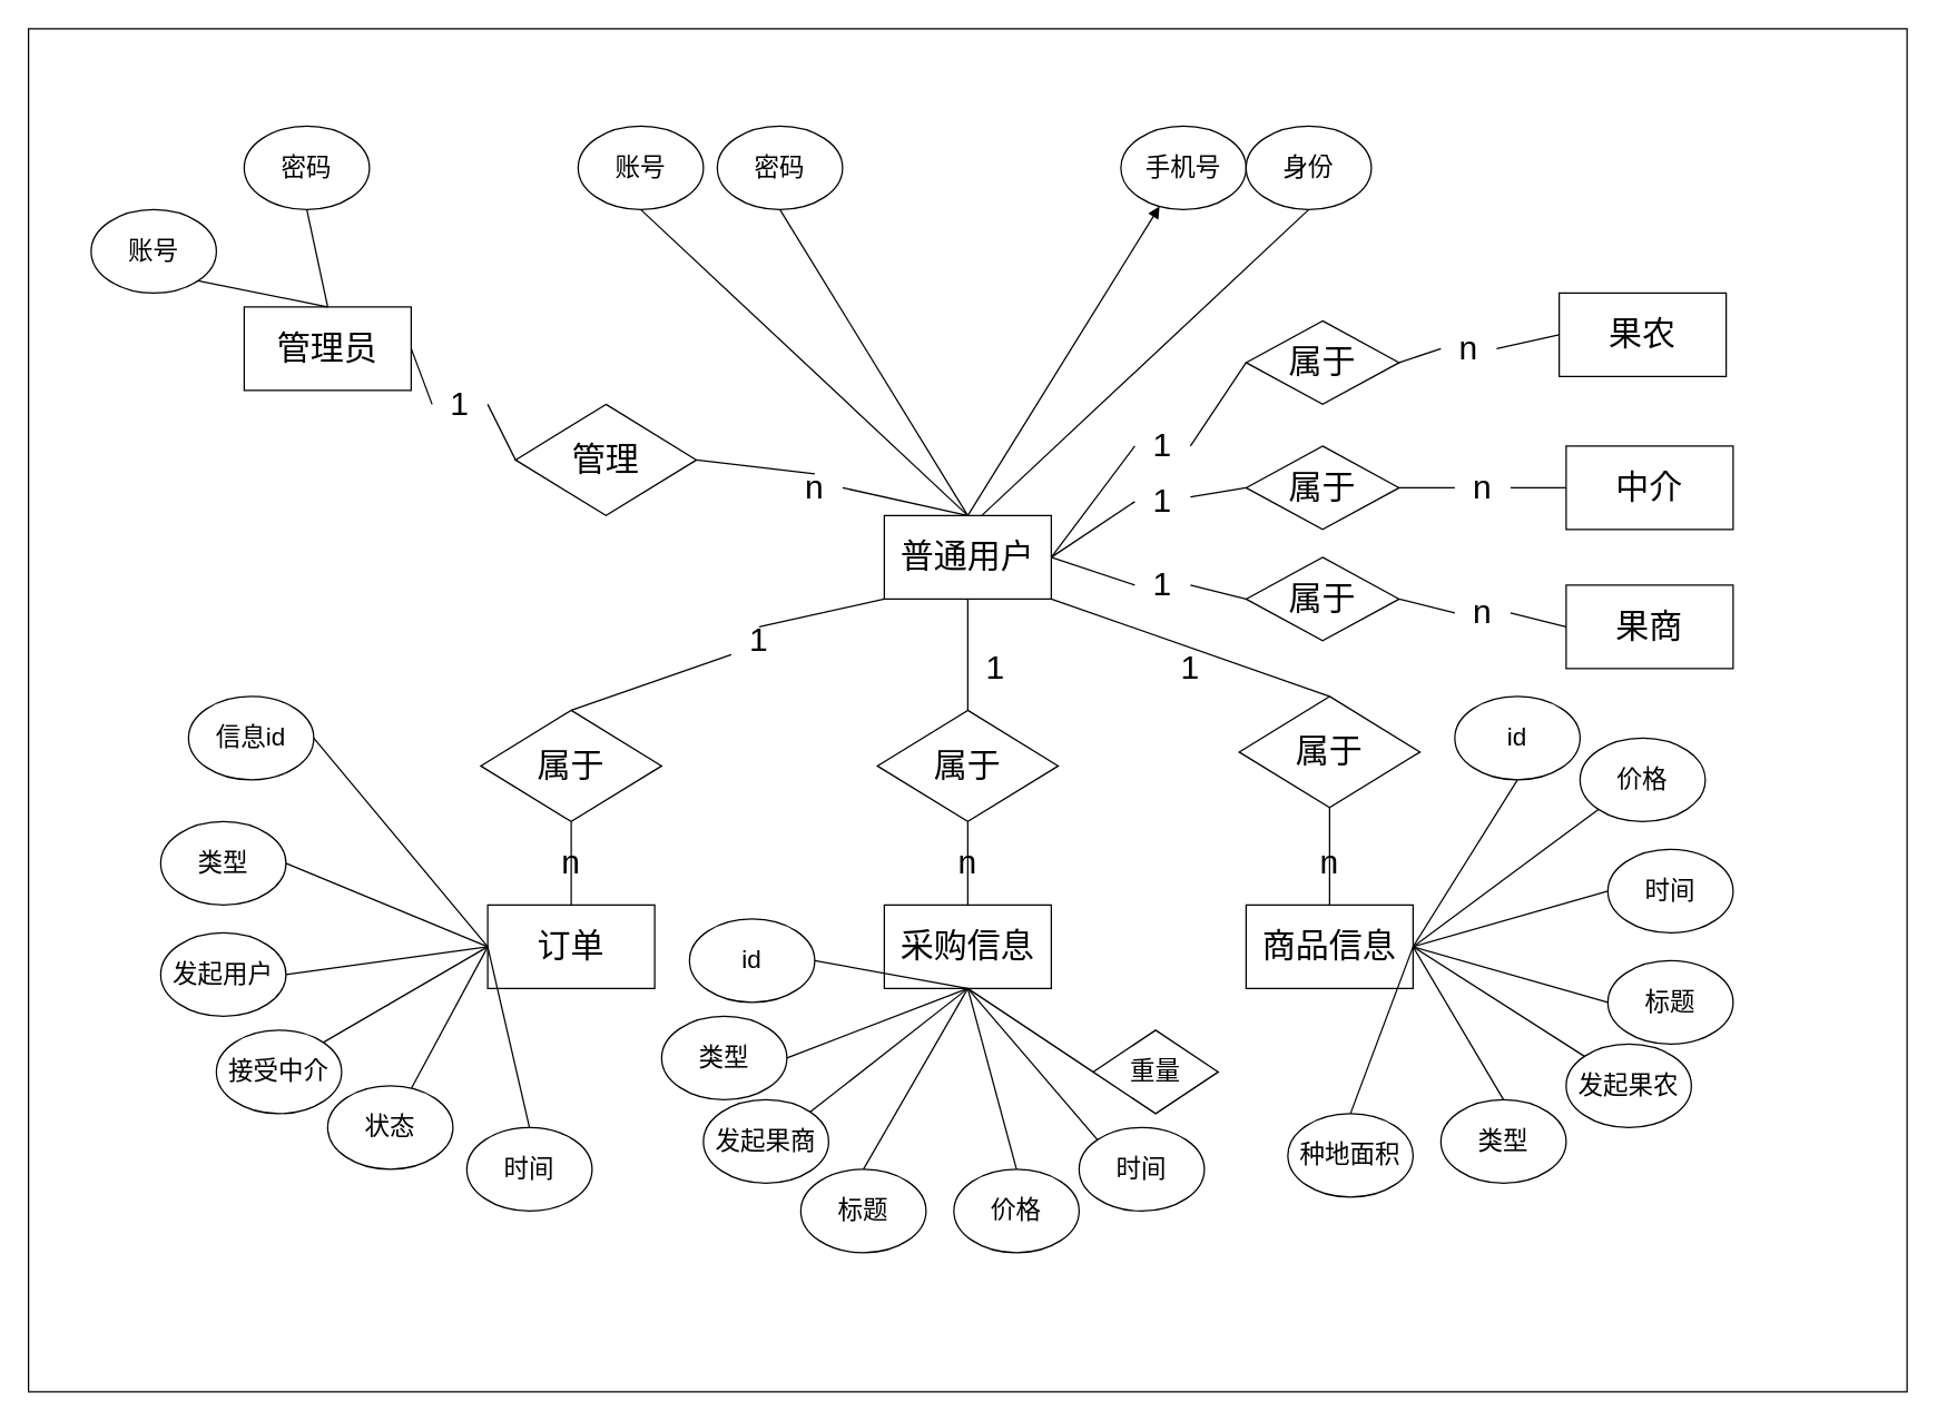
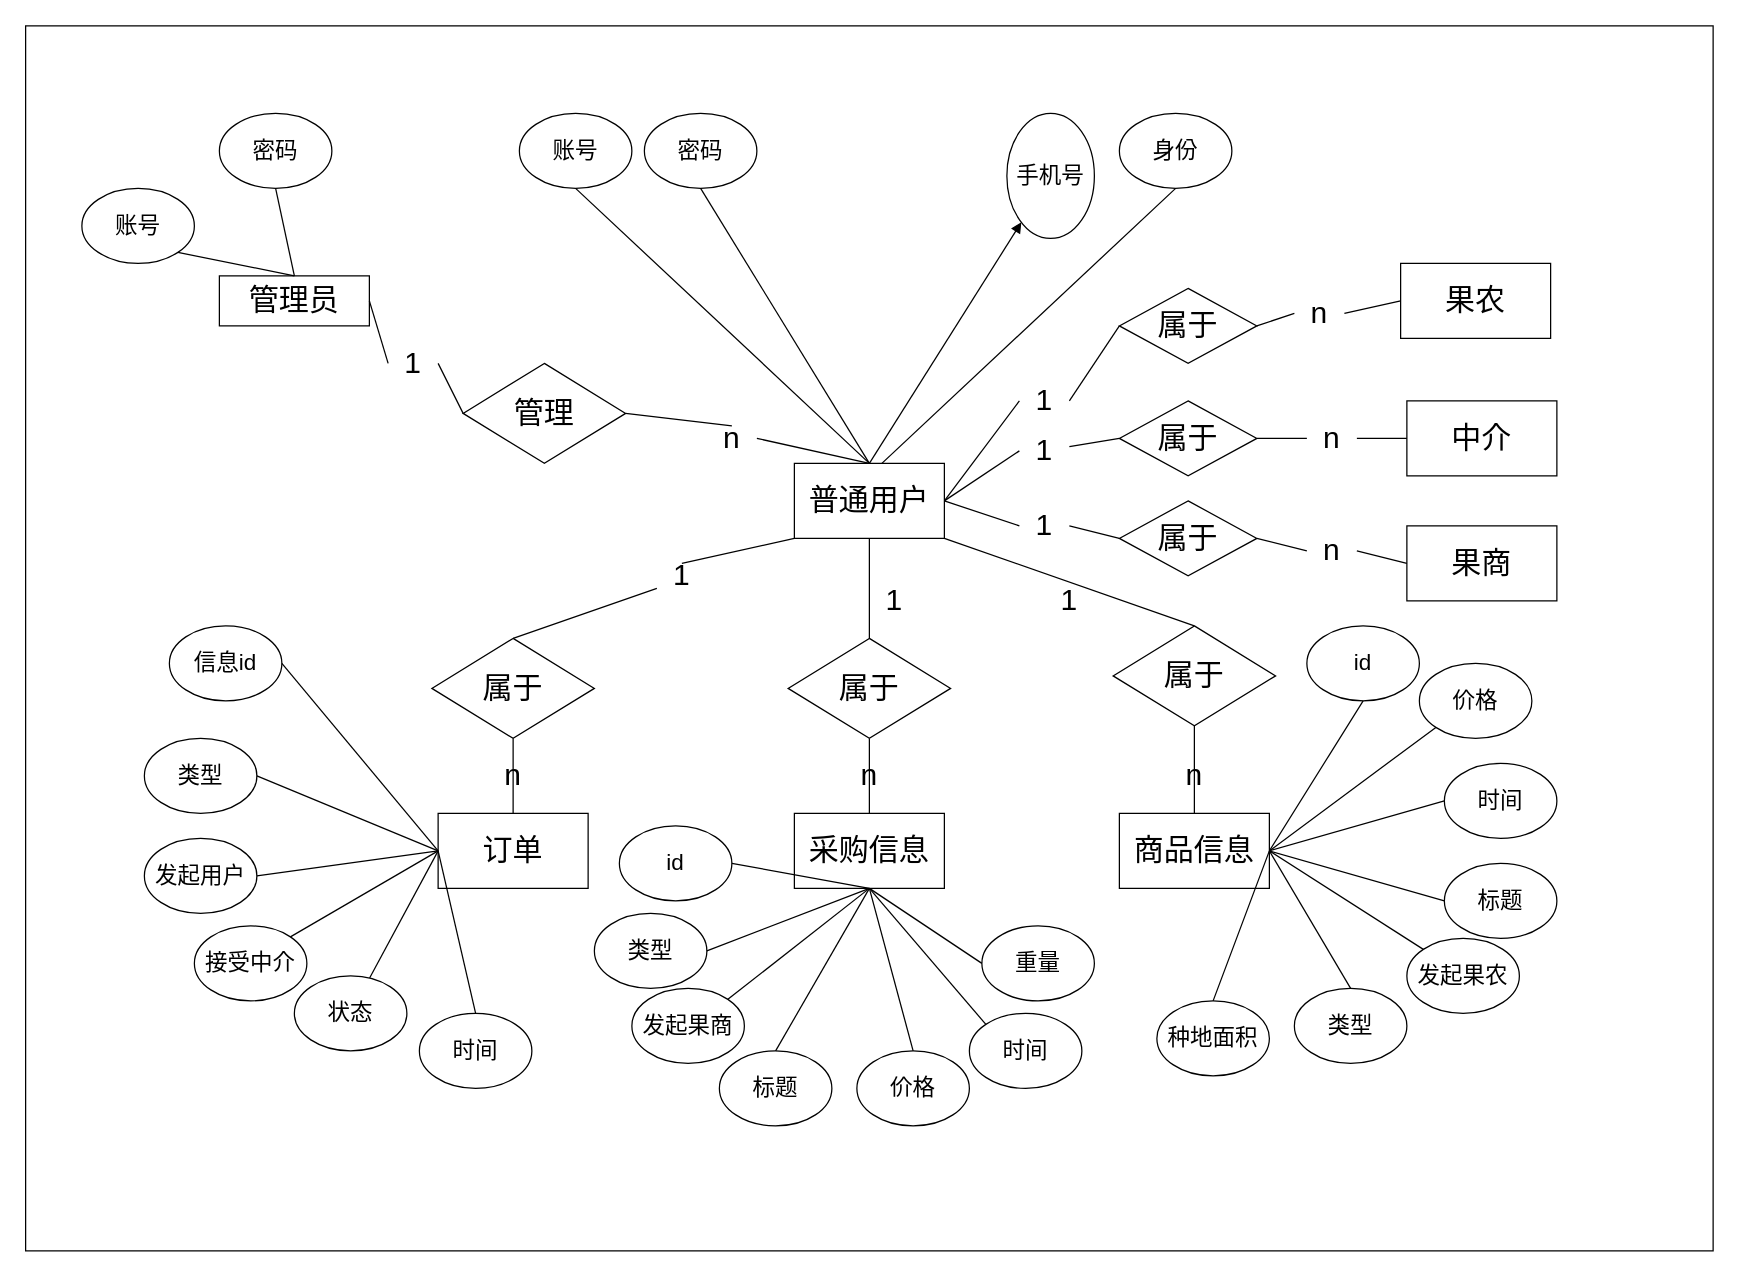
- <mxCell id="34" value="&lt;font style=&quot;font-size: 18px&quot;&gt;手机号&lt;/font&gt;" style="ellipse;whiteSpace=wrap;html=1;" vertex="1" parent="1"><mxGeometry x="805" y="90" width="90" height="60" as="geometry" /></mxCell>
+ <mxCell id="34" value="&lt;font style=&quot;font-size: 18px&quot;&gt;手机号&lt;/font&gt;" style="ellipse;whiteSpace=wrap;html=1;" vertex="1" parent="1"><mxGeometry x="805" y="90" width="70" height="100" as="geometry" /></mxCell>
- <mxCell id="3" value="&lt;font style=&quot;font-size: 24px&quot;&gt;管理员&lt;/font&gt;" style="rounded=0;whiteSpace=wrap;html=1;" vertex="1" parent="1"><mxGeometry x="175" y="220" width="120" height="60" as="geometry" /></mxCell>
+ <mxCell id="3" value="&lt;font style=&quot;font-size: 24px&quot;&gt;管理员&lt;/font&gt;" style="rounded=0;whiteSpace=wrap;html=1;" vertex="1" parent="1"><mxGeometry x="175" y="220" width="120" height="40" as="geometry" /></mxCell>
- <mxCell id="47" value="&lt;span style=&quot;font-size: 18px&quot;&gt;重量&lt;/span&gt;" style="rhombus;whiteSpace=wrap;html=1;" vertex="1" parent="1"><mxGeometry x="785" y="740" width="90" height="60" as="geometry" /></mxCell>
+ <mxCell id="47" value="&lt;span style=&quot;font-size: 18px&quot;&gt;重量&lt;/span&gt;" style="ellipse;whiteSpace=wrap;html=1;" vertex="1" parent="1"><mxGeometry x="785" y="740" width="90" height="60" as="geometry" /></mxCell>
